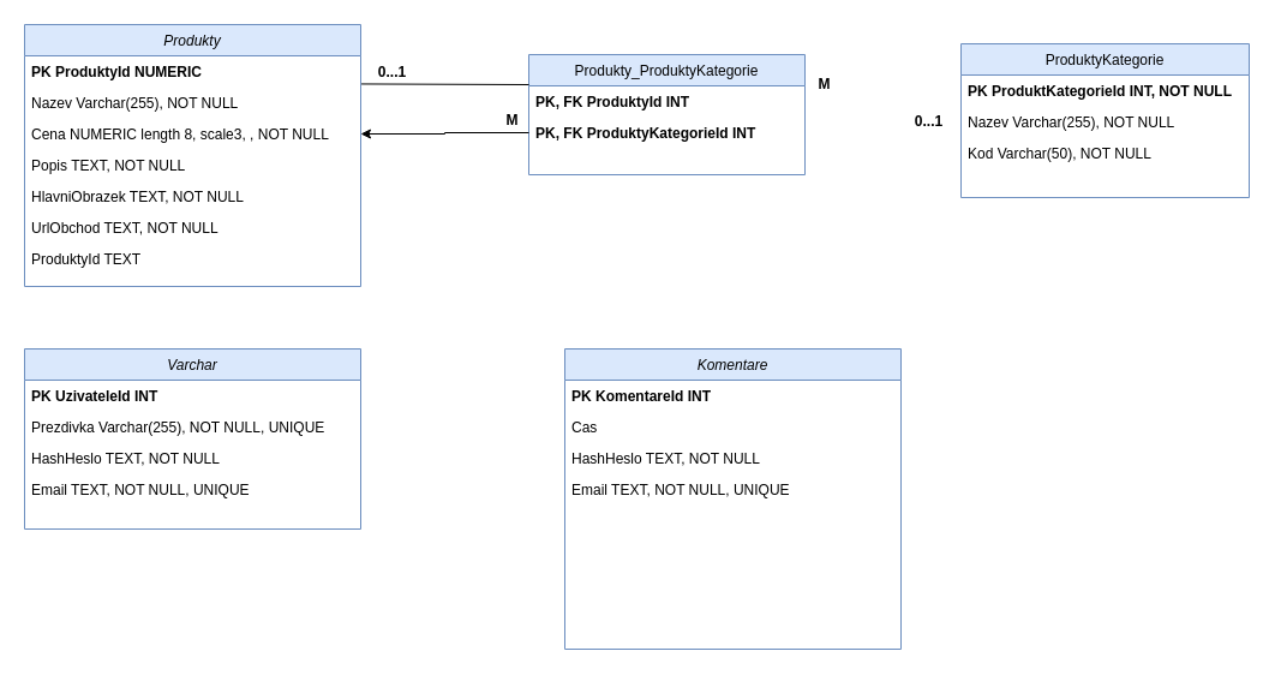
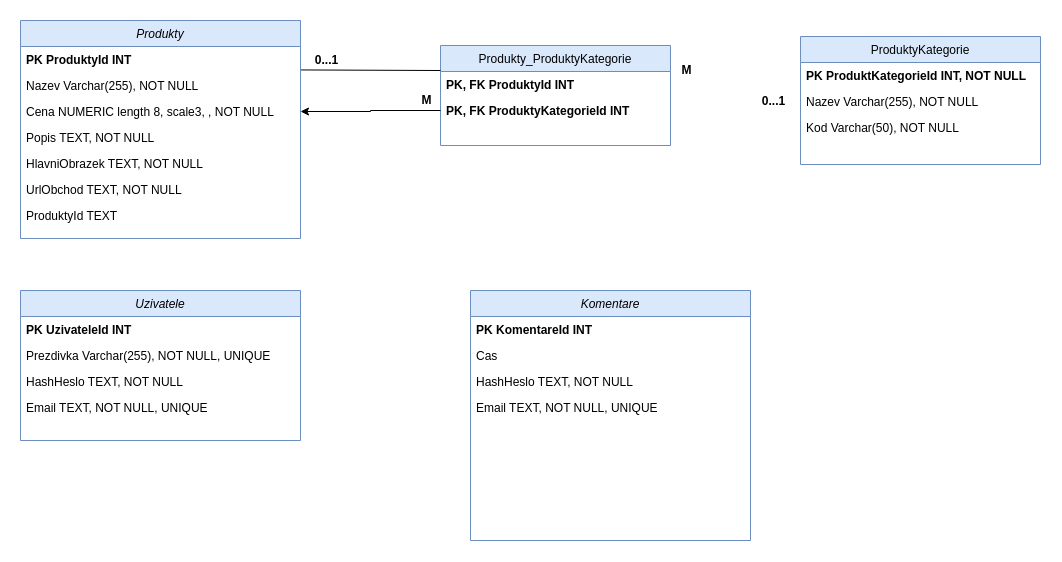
- <mxCell id="3" value="PK ProduktyId NUMERIC" style="text;align=left;verticalAlign=top;spacingLeft=4;spacingRight=4;overflow=hidden;rotatable=0;points=[[0,0.5],[1,0.5]];portConstraint=eastwest;labelBackgroundColor=none;textShadow=0;labelBorderColor=none;fontStyle=1" parent="2" vertex="1"><mxGeometry y="26" width="280" height="26" as="geometry" /></mxCell>
+ <mxCell id="3" value="PK ProduktyId INT" style="text;align=left;verticalAlign=top;spacingLeft=4;spacingRight=4;overflow=hidden;rotatable=0;points=[[0,0.5],[1,0.5]];portConstraint=eastwest;labelBackgroundColor=none;textShadow=0;labelBorderColor=none;fontStyle=1" parent="2" vertex="1"><mxGeometry y="26" width="280" height="26" as="geometry" /></mxCell>
- <mxCell id="23" value="Varchar" style="swimlane;fontStyle=2;align=center;verticalAlign=top;childLayout=stackLayout;horizontal=1;startSize=26;horizontalStack=0;resizeParent=1;resizeLast=0;collapsible=1;marginBottom=0;rounded=0;shadow=0;strokeWidth=1;fillColor=#dae8fc;strokeColor=#6c8ebf;" vertex="1" parent="1"><mxGeometry x="20" y="290" width="280" height="150" as="geometry"><mxRectangle x="230" y="140" width="160" height="26" as="alternateBounds" /></mxGeometry></mxCell>
+ <mxCell id="23" value="Uzivatele" style="swimlane;fontStyle=2;align=center;verticalAlign=top;childLayout=stackLayout;horizontal=1;startSize=26;horizontalStack=0;resizeParent=1;resizeLast=0;collapsible=1;marginBottom=0;rounded=0;shadow=0;strokeWidth=1;fillColor=#dae8fc;strokeColor=#6c8ebf;" vertex="1" parent="1"><mxGeometry x="20" y="290" width="280" height="150" as="geometry"><mxRectangle x="230" y="140" width="160" height="26" as="alternateBounds" /></mxGeometry></mxCell>
